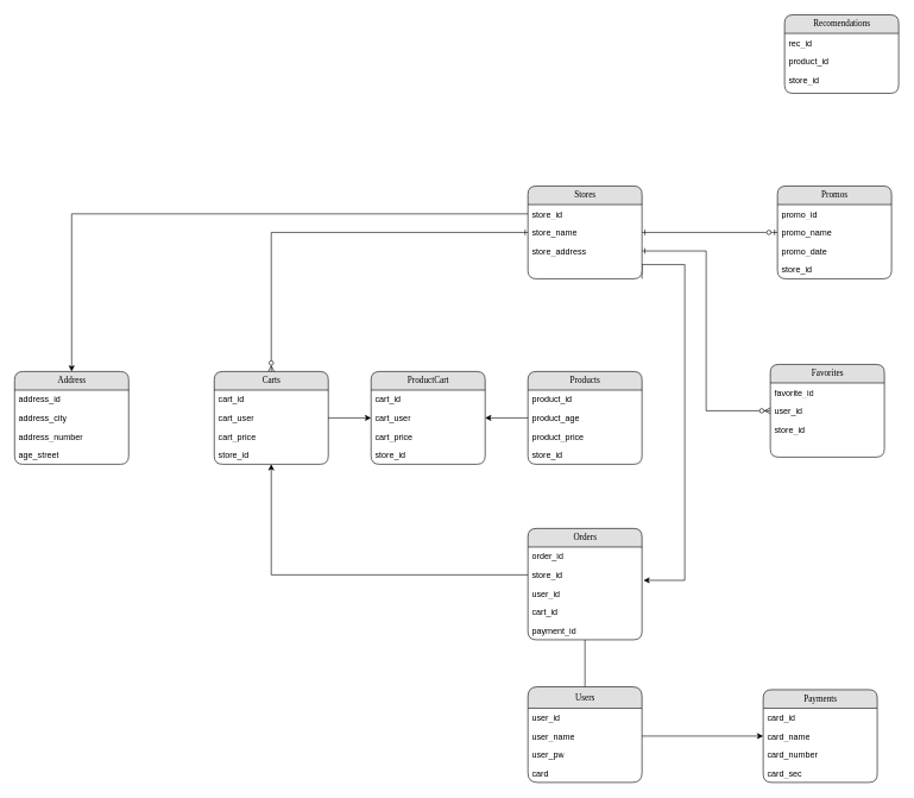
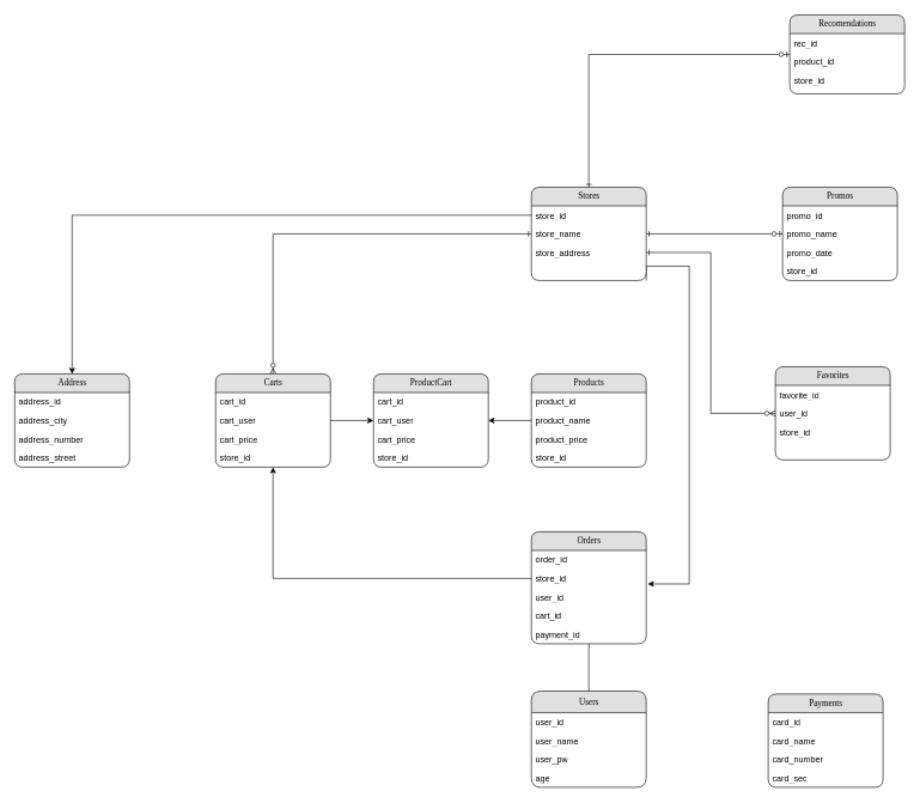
+ <mxCell id="43" style="edgeStyle=orthogonalEdgeStyle;rounded=0;orthogonalLoop=1;jettySize=auto;html=1;endArrow=ERone;endFill=0;startArrow=ERzeroToOne;startFill=0;" edge="1" parent="1" source="44" target="9"><mxGeometry relative="1" as="geometry" /></mxCell>
- <mxCell id="25" value="product_age" style="text;html=1;strokeColor=none;fillColor=none;spacingLeft=4;spacingRight=4;whiteSpace=wrap;overflow=hidden;rotatable=0;points=[[0,0.5],[1,0.5]];portConstraint=eastwest;" vertex="1" parent="23"><mxGeometry y="52" width="160" height="26" as="geometry" /></mxCell>
+ <mxCell id="25" value="product_name" style="text;html=1;strokeColor=none;fillColor=none;spacingLeft=4;spacingRight=4;whiteSpace=wrap;overflow=hidden;rotatable=0;points=[[0,0.5],[1,0.5]];portConstraint=eastwest;" vertex="1" parent="23"><mxGeometry y="52" width="160" height="26" as="geometry" /></mxCell>
- <mxCell id="17" value="age_street" style="text;html=1;strokeColor=none;fillColor=none;spacingLeft=4;spacingRight=4;whiteSpace=wrap;overflow=hidden;rotatable=0;points=[[0,0.5],[1,0.5]];portConstraint=eastwest;" vertex="1" parent="13"><mxGeometry y="104" width="160" height="26" as="geometry" /></mxCell>
+ <mxCell id="17" value="address_street" style="text;html=1;strokeColor=none;fillColor=none;spacingLeft=4;spacingRight=4;whiteSpace=wrap;overflow=hidden;rotatable=0;points=[[0,0.5],[1,0.5]];portConstraint=eastwest;" vertex="1" parent="13"><mxGeometry y="104" width="160" height="26" as="geometry" /></mxCell>
- <mxCell id="64" style="edgeStyle=orthogonalEdgeStyle;rounded=0;orthogonalLoop=1;jettySize=auto;html=1;" edge="1" parent="1" source="5" target="18"><mxGeometry relative="1" as="geometry" /></mxCell>
- <mxCell id="7" value="card" style="text;html=1;strokeColor=none;fillColor=none;spacingLeft=4;spacingRight=4;whiteSpace=wrap;overflow=hidden;rotatable=0;points=[[0,0.5],[1,0.5]];portConstraint=eastwest;" vertex="1" parent="3"><mxGeometry y="108" width="160" height="26" as="geometry" /></mxCell>
+ <mxCell id="7" value="age" style="text;html=1;strokeColor=none;fillColor=none;spacingLeft=4;spacingRight=4;whiteSpace=wrap;overflow=hidden;rotatable=0;points=[[0,0.5],[1,0.5]];portConstraint=eastwest;" vertex="1" parent="3"><mxGeometry y="108" width="160" height="26" as="geometry" /></mxCell>
